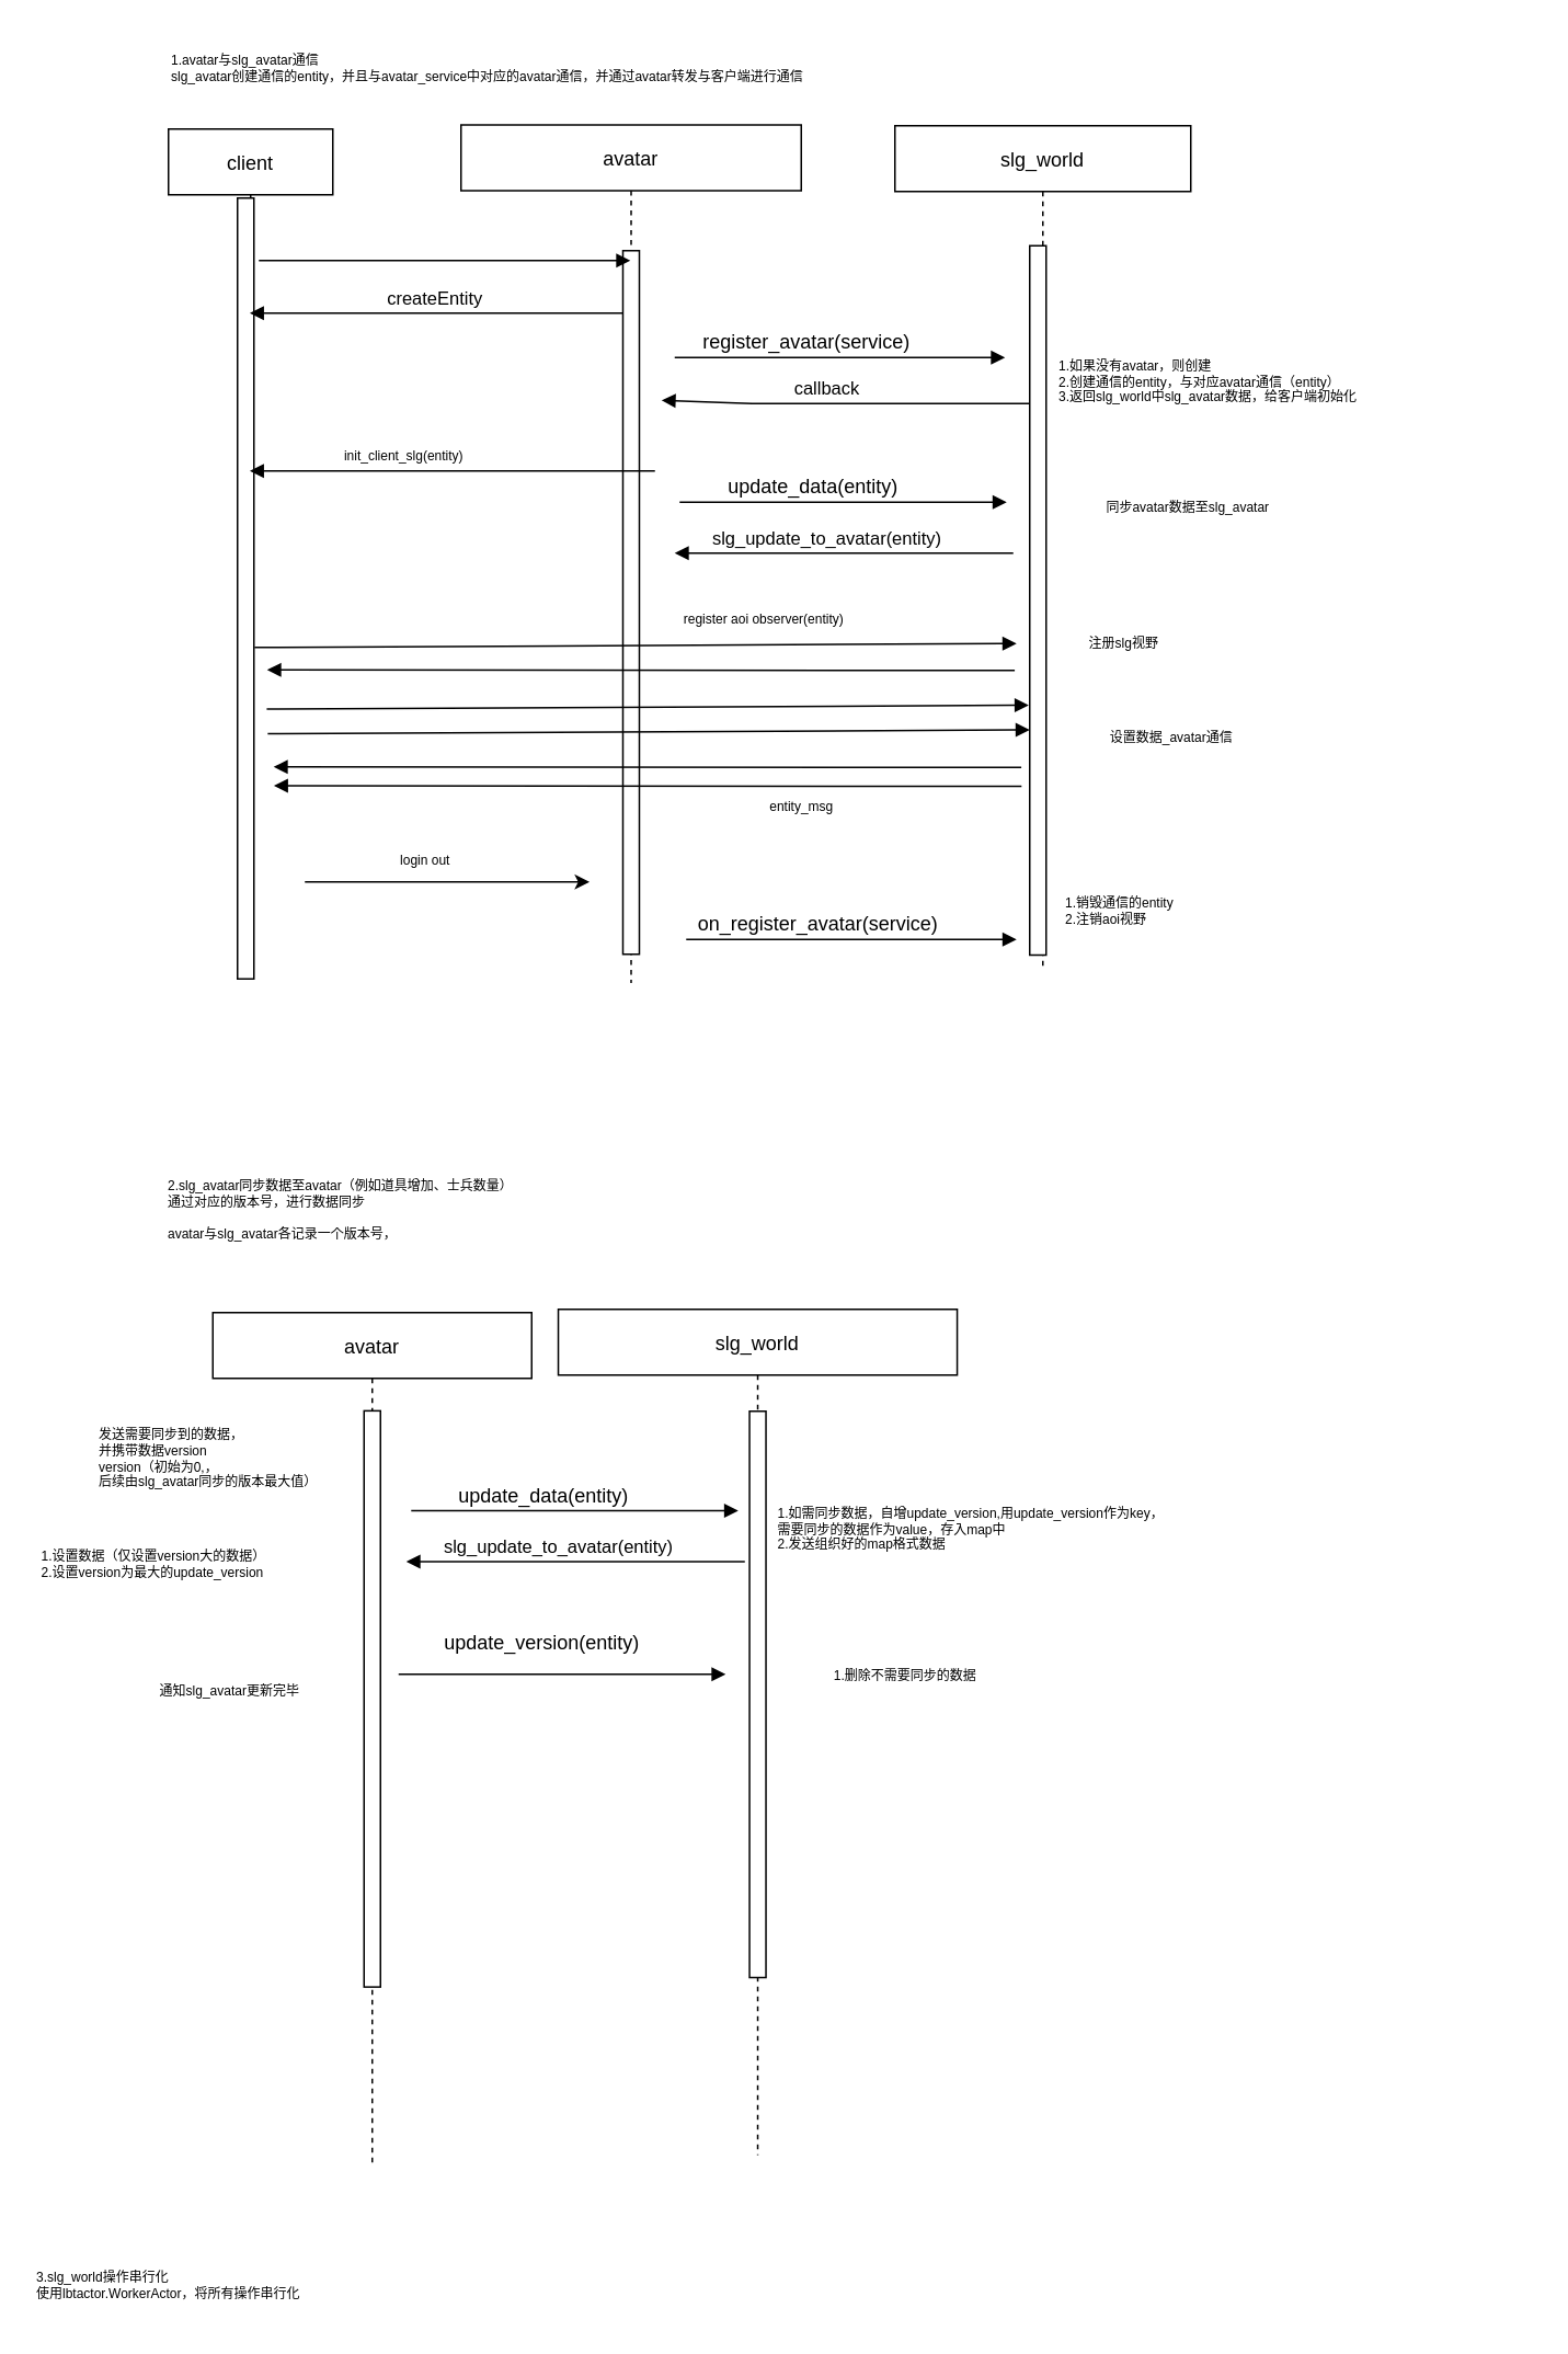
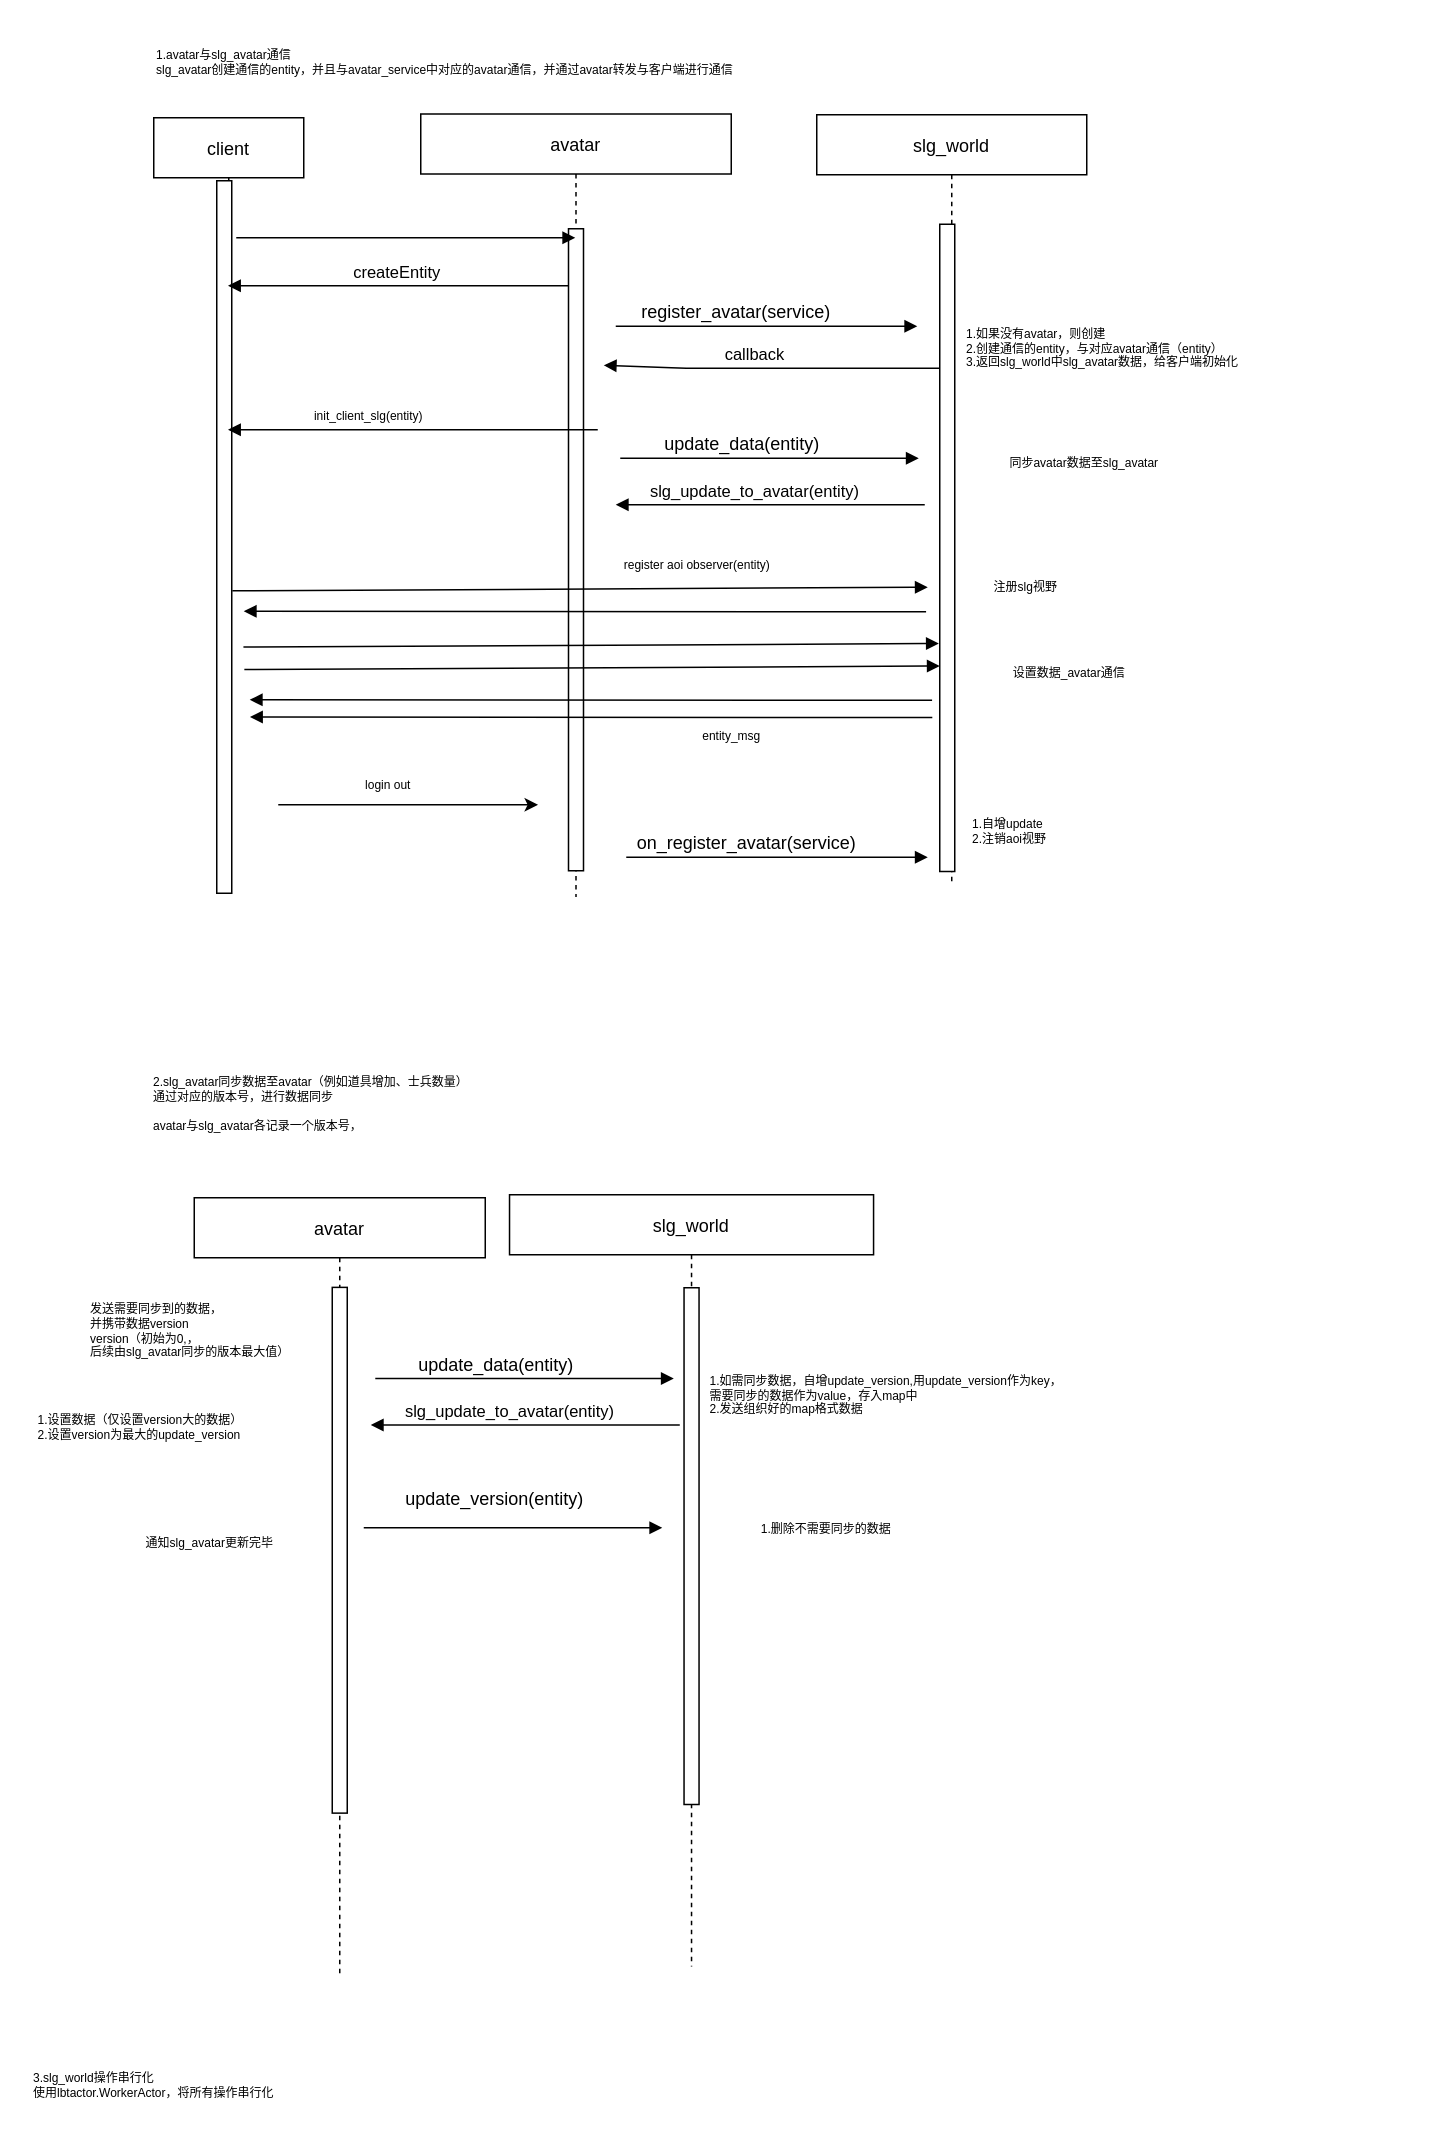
- <mxCell id="19" value="1.销毁通信的entity&lt;br&gt;&lt;div style=&quot;&quot;&gt;&lt;span style=&quot;background-color: initial;&quot;&gt;2.注销aoi视野&lt;/span&gt;&lt;/div&gt;" style="text;html=1;align=left;verticalAlign=middle;resizable=0;points=[];autosize=1;strokeColor=none;fillColor=none;fontSize=8;" vertex="1" parent="13"><mxGeometry x="102" y="457" width="117" height="41" as="geometry" /></mxCell>
+ <mxCell id="19" value="1.自增update&lt;br&gt;&lt;div style=&quot;&quot;&gt;&lt;span style=&quot;background-color: initial;&quot;&gt;2.注销aoi视野&lt;/span&gt;&lt;/div&gt;" style="text;html=1;align=left;verticalAlign=middle;resizable=0;points=[];autosize=1;strokeColor=none;fillColor=none;fontSize=8;" vertex="1" parent="13"><mxGeometry x="102" y="457" width="117" height="41" as="geometry" /></mxCell>
